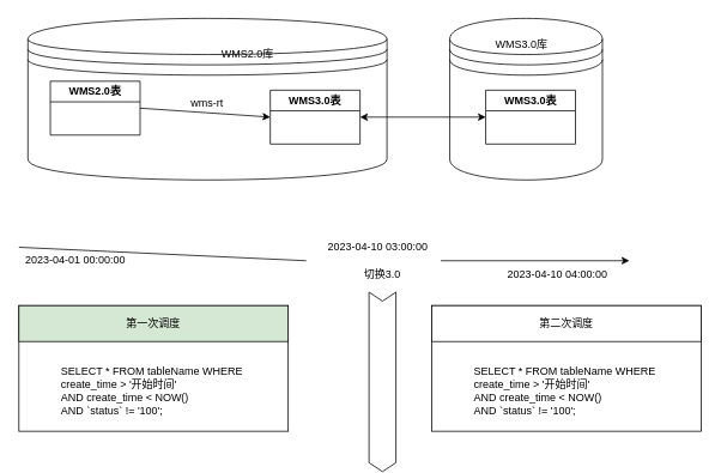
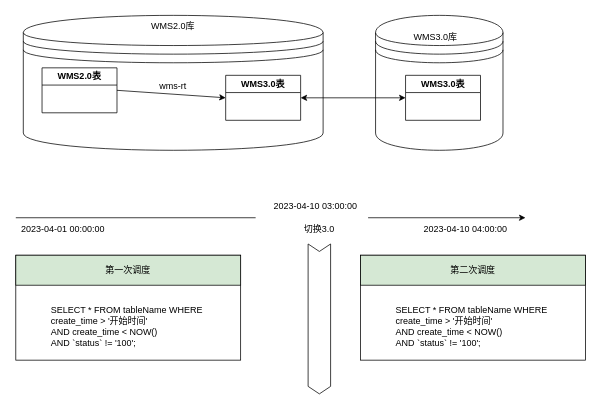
- <mxCell id="4" value="WMS2.0库" style="text;html=1;strokeColor=none;fillColor=none;align=center;verticalAlign=middle;whiteSpace=wrap;rounded=0;" parent="1" vertex="1"><mxGeometry x="245" y="45" width="60" height="30" as="geometry" /></mxCell>
+ <mxCell id="4" value="WMS2.0库" style="text;html=1;strokeColor=none;fillColor=none;align=center;verticalAlign=middle;whiteSpace=wrap;rounded=0;" parent="1" vertex="1"><mxGeometry x="200" y="20" width="60" height="30" as="geometry" /></mxCell>
- <mxCell id="18" value="2023-04-01 00:00:00" style="text;html=1;strokeColor=none;fillColor=none;align=center;verticalAlign=middle;whiteSpace=wrap;rounded=0;" vertex="1" parent="1"><mxGeometry x="20" y="275" width="126" height="30" as="geometry" /></mxCell>
+ <mxCell id="18" value="2023-04-01 00:00:00" style="text;html=1;strokeColor=none;fillColor=none;align=center;verticalAlign=middle;whiteSpace=wrap;rounded=0;" vertex="1" parent="1"><mxGeometry x="20" y="290" width="126" height="30" as="geometry" /></mxCell>
- <mxCell id="24" value="第二次调度" style="rounded=0;whiteSpace=wrap;html=1;" vertex="1" parent="1"><mxGeometry x="480" y="340" width="300" height="40" as="geometry" /></mxCell>
+ <mxCell id="24" value="第二次调度" style="rounded=0;whiteSpace=wrap;html=1;fillColor=#d5e8d4;" vertex="1" parent="1"><mxGeometry x="480" y="340" width="300" height="40" as="geometry" /></mxCell>
